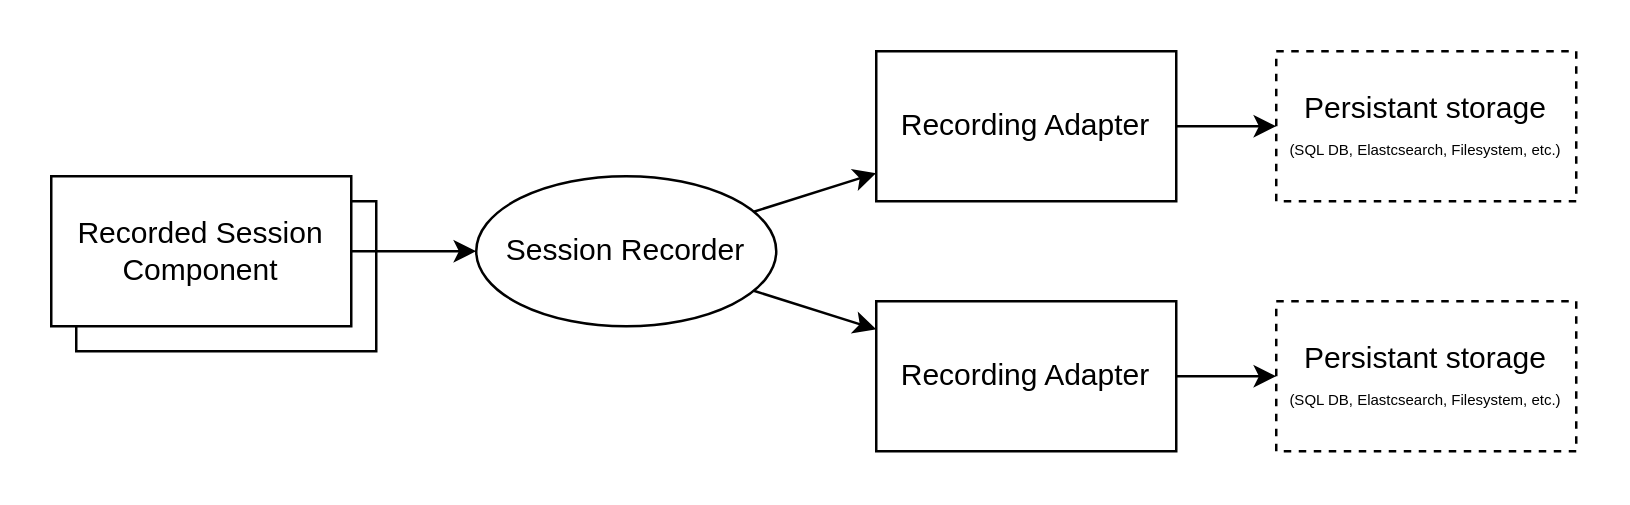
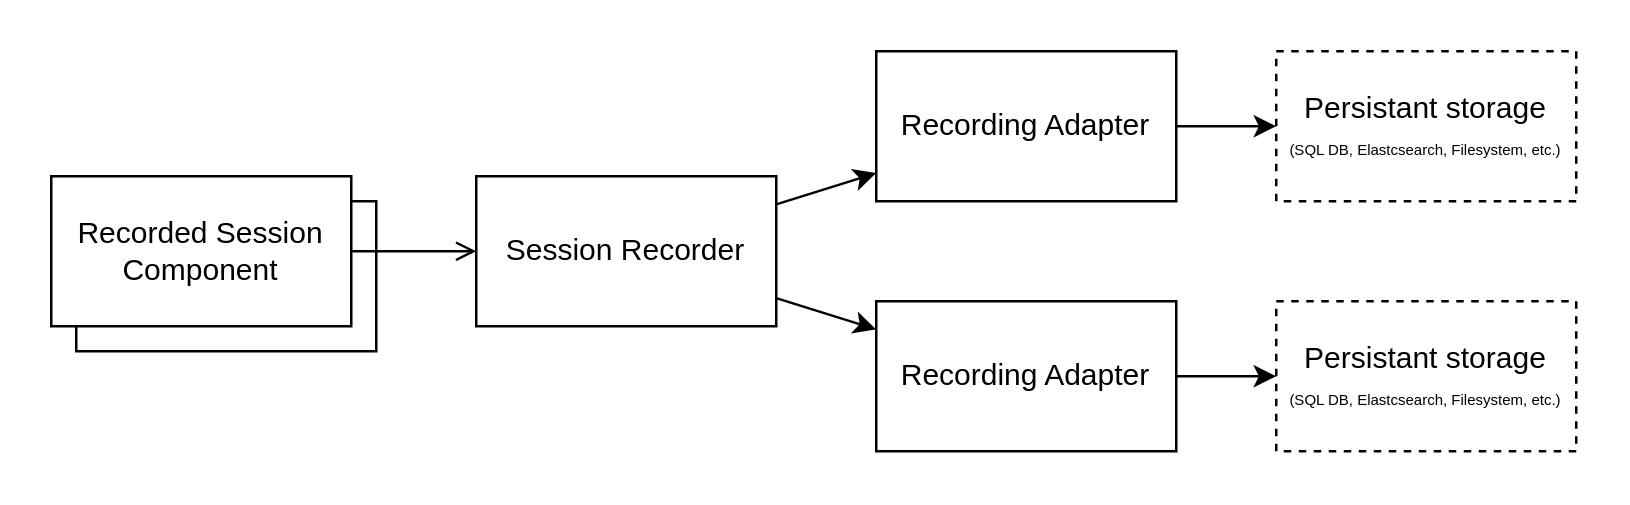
- <mxCell id="9" value="" style="endArrow=classic;html=1;" parent="1" source="8" target="3" edge="1"><mxGeometry width="50" height="50" relative="1" as="geometry"><mxPoint x="-20" y="190" as="sourcePoint" /><mxPoint x="30" y="140" as="targetPoint" /></mxGeometry></mxCell>
+ <mxCell id="9" value="" style="endArrow=open;html=1;" parent="1" source="8" target="3" edge="1"><mxGeometry width="50" height="50" relative="1" as="geometry"><mxPoint x="-20" y="190" as="sourcePoint" /><mxPoint x="30" y="140" as="targetPoint" /></mxGeometry></mxCell>
- <mxCell id="3" value="Session Recorder" style="ellipse;whiteSpace=wrap;html=1;" parent="1" vertex="1"><mxGeometry x="190" y="70" width="120" height="60" as="geometry" /></mxCell>
+ <mxCell id="3" value="Session Recorder" style="rounded=0;whiteSpace=wrap;html=1;" parent="1" vertex="1"><mxGeometry x="190" y="70" width="120" height="60" as="geometry" /></mxCell>
